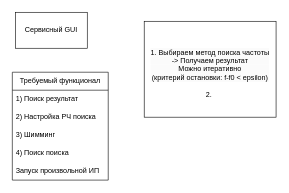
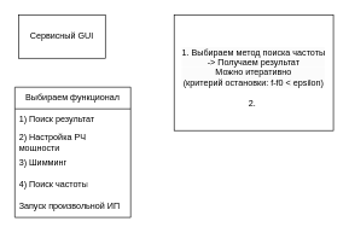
- <mxCell id="9" value="&lt;br&gt;&lt;span style=&quot;color: rgb(0, 0, 0); font-family: Helvetica; font-size: 12px; font-style: normal; font-variant-ligatures: normal; font-variant-caps: normal; font-weight: 400; letter-spacing: normal; orphans: 2; text-align: center; text-indent: 0px; text-transform: none; widows: 2; word-spacing: 0px; -webkit-text-stroke-width: 0px; white-space: normal; background-color: rgb(251, 251, 251); text-decoration-thickness: initial; text-decoration-style: initial; text-decoration-color: initial; float: none; display: inline !important;&quot;&gt;1. Выбираем метод поиска частоты&lt;/span&gt;&lt;div style=&quot;forced-color-adjust: none; color: rgb(0, 0, 0); font-family: Helvetica; font-size: 12px; font-style: normal; font-variant-ligatures: normal; font-variant-caps: normal; font-weight: 400; letter-spacing: normal; orphans: 2; text-align: center; text-indent: 0px; text-transform: none; widows: 2; word-spacing: 0px; -webkit-text-stroke-width: 0px; white-space: normal; background-color: rgb(251, 251, 251); text-decoration-thickness: initial; text-decoration-style: initial; text-decoration-color: initial;&quot;&gt;-&amp;gt; Получаем результат&lt;/div&gt;&lt;div style=&quot;forced-color-adjust: none; color: rgb(0, 0, 0); font-family: Helvetica; font-size: 12px; font-style: normal; font-variant-ligatures: normal; font-variant-caps: normal; font-weight: 400; letter-spacing: normal; orphans: 2; text-align: center; text-indent: 0px; text-transform: none; widows: 2; word-spacing: 0px; -webkit-text-stroke-width: 0px; white-space: normal; background-color: rgb(251, 251, 251); text-decoration-thickness: initial; text-decoration-style: initial; text-decoration-color: initial;&quot;&gt;Можно итеративно&lt;br&gt;(критерий остановки: f-f0 &amp;lt; epsilon)&lt;/div&gt;&lt;div&gt;&lt;br&gt;&lt;/div&gt;&lt;div&gt;2.&amp;nbsp;&lt;/div&gt;" style="rounded=0;whiteSpace=wrap;html=1;" vertex="1" parent="1"><mxGeometry x="240" y="35" width="220" height="160" as="geometry" /></mxCell>
+ <mxCell id="9" value="&lt;br&gt;&lt;span style=&quot;color: rgb(0, 0, 0); font-family: Helvetica; font-size: 12px; font-style: normal; font-variant-ligatures: normal; font-variant-caps: normal; font-weight: 400; letter-spacing: normal; orphans: 2; text-align: center; text-indent: 0px; text-transform: none; widows: 2; word-spacing: 0px; -webkit-text-stroke-width: 0px; white-space: normal; background-color: rgb(251, 251, 251); text-decoration-thickness: initial; text-decoration-style: initial; text-decoration-color: initial; float: none; display: inline !important;&quot;&gt;1. Выбираем метод поиска частоты&lt;/span&gt;&lt;div style=&quot;forced-color-adjust: none; color: rgb(0, 0, 0); font-family: Helvetica; font-size: 12px; font-style: normal; font-variant-ligatures: normal; font-variant-caps: normal; font-weight: 400; letter-spacing: normal; orphans: 2; text-align: center; text-indent: 0px; text-transform: none; widows: 2; word-spacing: 0px; -webkit-text-stroke-width: 0px; white-space: normal; background-color: rgb(251, 251, 251); text-decoration-thickness: initial; text-decoration-style: initial; text-decoration-color: initial;&quot;&gt;-&amp;gt; Получаем результат&lt;/div&gt;&lt;div style=&quot;forced-color-adjust: none; color: rgb(0, 0, 0); font-family: Helvetica; font-size: 12px; font-style: normal; font-variant-ligatures: normal; font-variant-caps: normal; font-weight: 400; letter-spacing: normal; orphans: 2; text-align: center; text-indent: 0px; text-transform: none; widows: 2; word-spacing: 0px; -webkit-text-stroke-width: 0px; white-space: normal; background-color: rgb(251, 251, 251); text-decoration-thickness: initial; text-decoration-style: initial; text-decoration-color: initial;&quot;&gt;Можно итеративно&lt;br&gt;(критерий остановки: f-f0 &amp;lt; epsilon)&lt;/div&gt;&lt;div&gt;&lt;br&gt;&lt;/div&gt;&lt;div&gt;2.&amp;nbsp;&lt;/div&gt;" style="rounded=0;whiteSpace=wrap;html=1;" vertex="1" parent="1"><mxGeometry x="240" y="20" width="220" height="160" as="geometry" /></mxCell>
- <mxCell id="3" value="Требуемый функционал" style="swimlane;fontStyle=0;childLayout=stackLayout;horizontal=1;startSize=30;horizontalStack=0;resizeParent=1;resizeParentMax=0;resizeLast=0;collapsible=1;marginBottom=0;whiteSpace=wrap;html=1;" vertex="1" parent="1"><mxGeometry x="20" y="120" width="160" height="180" as="geometry"><mxRectangle x="70" y="180" width="60" height="30" as="alternateBounds" /></mxGeometry></mxCell>
+ <mxCell id="3" value="Выбираем функционал" style="swimlane;fontStyle=0;childLayout=stackLayout;horizontal=1;startSize=30;horizontalStack=0;resizeParent=1;resizeParentMax=0;resizeLast=0;collapsible=1;marginBottom=0;whiteSpace=wrap;html=1;" vertex="1" parent="1"><mxGeometry x="20" y="120" width="160" height="180" as="geometry"><mxRectangle x="70" y="180" width="60" height="30" as="alternateBounds" /></mxGeometry></mxCell>
- <mxCell id="5" value="2) Настройка РЧ поиска" style="text;strokeColor=none;fillColor=none;align=left;verticalAlign=middle;spacingLeft=4;spacingRight=4;overflow=hidden;points=[[0,0.5],[1,0.5]];portConstraint=eastwest;rotatable=0;whiteSpace=wrap;html=1;" vertex="1" parent="3"><mxGeometry y="60" width="160" height="30" as="geometry" /></mxCell>
+ <mxCell id="5" value="2) Настройка РЧ мощности" style="text;strokeColor=none;fillColor=none;align=left;verticalAlign=middle;spacingLeft=4;spacingRight=4;overflow=hidden;points=[[0,0.5],[1,0.5]];portConstraint=eastwest;rotatable=0;whiteSpace=wrap;html=1;" vertex="1" parent="3"><mxGeometry y="60" width="160" height="30" as="geometry" /></mxCell>
- <mxCell id="7" value="4) Поиск поиска" style="text;strokeColor=none;fillColor=none;align=left;verticalAlign=middle;spacingLeft=4;spacingRight=4;overflow=hidden;points=[[0,0.5],[1,0.5]];portConstraint=eastwest;rotatable=0;whiteSpace=wrap;html=1;" vertex="1" parent="3"><mxGeometry y="120" width="160" height="30" as="geometry" /></mxCell>
+ <mxCell id="7" value="4) Поиск частоты" style="text;strokeColor=none;fillColor=none;align=left;verticalAlign=middle;spacingLeft=4;spacingRight=4;overflow=hidden;points=[[0,0.5],[1,0.5]];portConstraint=eastwest;rotatable=0;whiteSpace=wrap;html=1;" vertex="1" parent="3"><mxGeometry y="120" width="160" height="30" as="geometry" /></mxCell>
